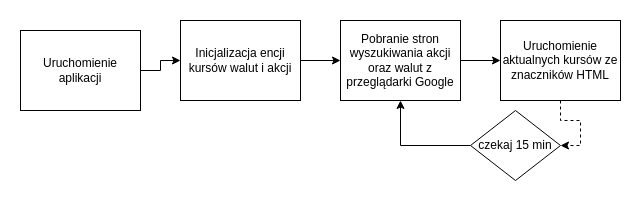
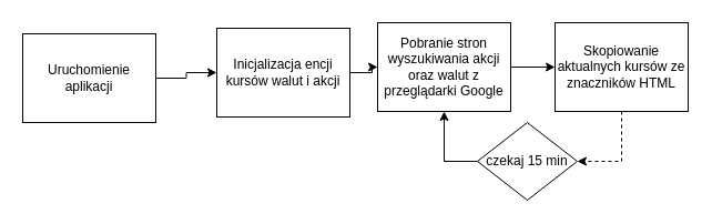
- <mxCell id="5" value="Inicjalizacja encji kursów walut i akcji" style="rounded=0;whiteSpace=wrap;html=1;" vertex="1" parent="1"><mxGeometry x="180" y="20" width="120" height="80" as="geometry" /></mxCell>
+ <mxCell id="5" value="Inicjalizacja encji kursów walut i akcji" style="rounded=0;whiteSpace=wrap;html=1;" vertex="1" parent="1"><mxGeometry x="195" y="25" width="120" height="80" as="geometry" /></mxCell>
- <mxCell id="9" value="Uruchomienie aktualnych kursów ze znaczników HTML" style="rounded=0;whiteSpace=wrap;html=1;" vertex="1" parent="1"><mxGeometry x="500" y="20" width="120" height="80" as="geometry" /></mxCell>
+ <mxCell id="9" value="Skopiowanie aktualnych kursów ze znaczników HTML" style="rounded=0;whiteSpace=wrap;html=1;" vertex="1" parent="1"><mxGeometry x="500" y="20" width="120" height="80" as="geometry" /></mxCell>
- <mxCell id="11" value="czekaj 15 min" style="rhombus;whiteSpace=wrap;html=1;" vertex="1" parent="1"><mxGeometry x="470" y="110" width="90" height="70" as="geometry" /></mxCell>
+ <mxCell id="11" value="czekaj 15 min" style="rhombus;whiteSpace=wrap;html=1;" vertex="1" parent="1"><mxGeometry x="430" y="110" width="90" height="70" as="geometry" /></mxCell>
